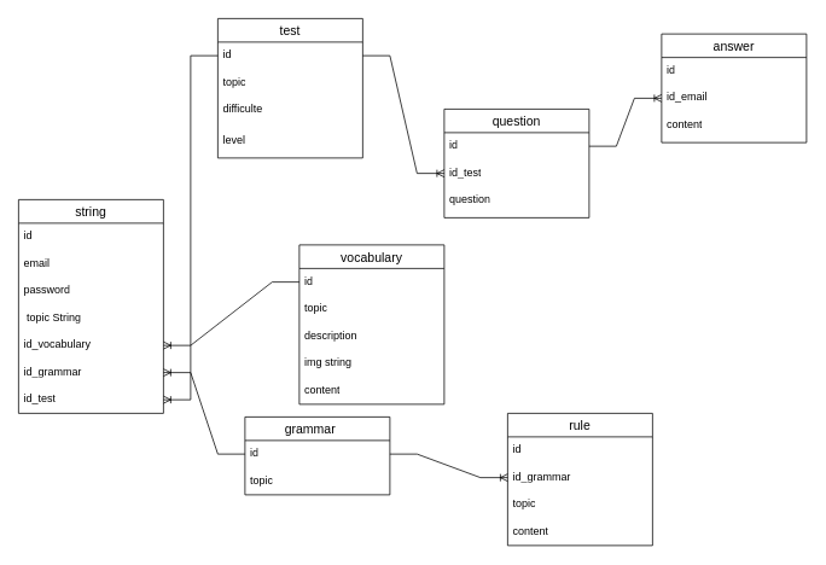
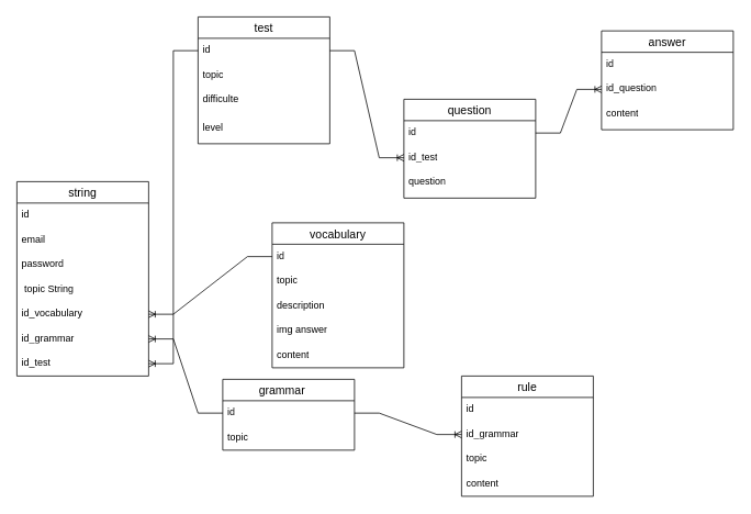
- <mxCell id="39" value="id_email" style="text;strokeColor=none;fillColor=none;spacingLeft=4;spacingRight=4;overflow=hidden;rotatable=0;points=[[0,0.5],[1,0.5]];portConstraint=eastwest;fontSize=12;whiteSpace=wrap;html=1;" vertex="1" parent="37"><mxGeometry y="56" width="160" height="30" as="geometry" /></mxCell>
+ <mxCell id="39" value="id_question" style="text;strokeColor=none;fillColor=none;spacingLeft=4;spacingRight=4;overflow=hidden;rotatable=0;points=[[0,0.5],[1,0.5]];portConstraint=eastwest;fontSize=12;whiteSpace=wrap;html=1;" vertex="1" parent="37"><mxGeometry y="56" width="160" height="30" as="geometry" /></mxCell>
- <mxCell id="20" value="img string" style="text;strokeColor=none;fillColor=none;spacingLeft=4;spacingRight=4;overflow=hidden;rotatable=0;points=[[0,0.5],[1,0.5]];portConstraint=eastwest;fontSize=12;whiteSpace=wrap;html=1;" vertex="1" parent="16"><mxGeometry y="116" width="160" height="30" as="geometry" /></mxCell>
+ <mxCell id="20" value="img answer" style="text;strokeColor=none;fillColor=none;spacingLeft=4;spacingRight=4;overflow=hidden;rotatable=0;points=[[0,0.5],[1,0.5]];portConstraint=eastwest;fontSize=12;whiteSpace=wrap;html=1;" vertex="1" parent="16"><mxGeometry y="116" width="160" height="30" as="geometry" /></mxCell>
